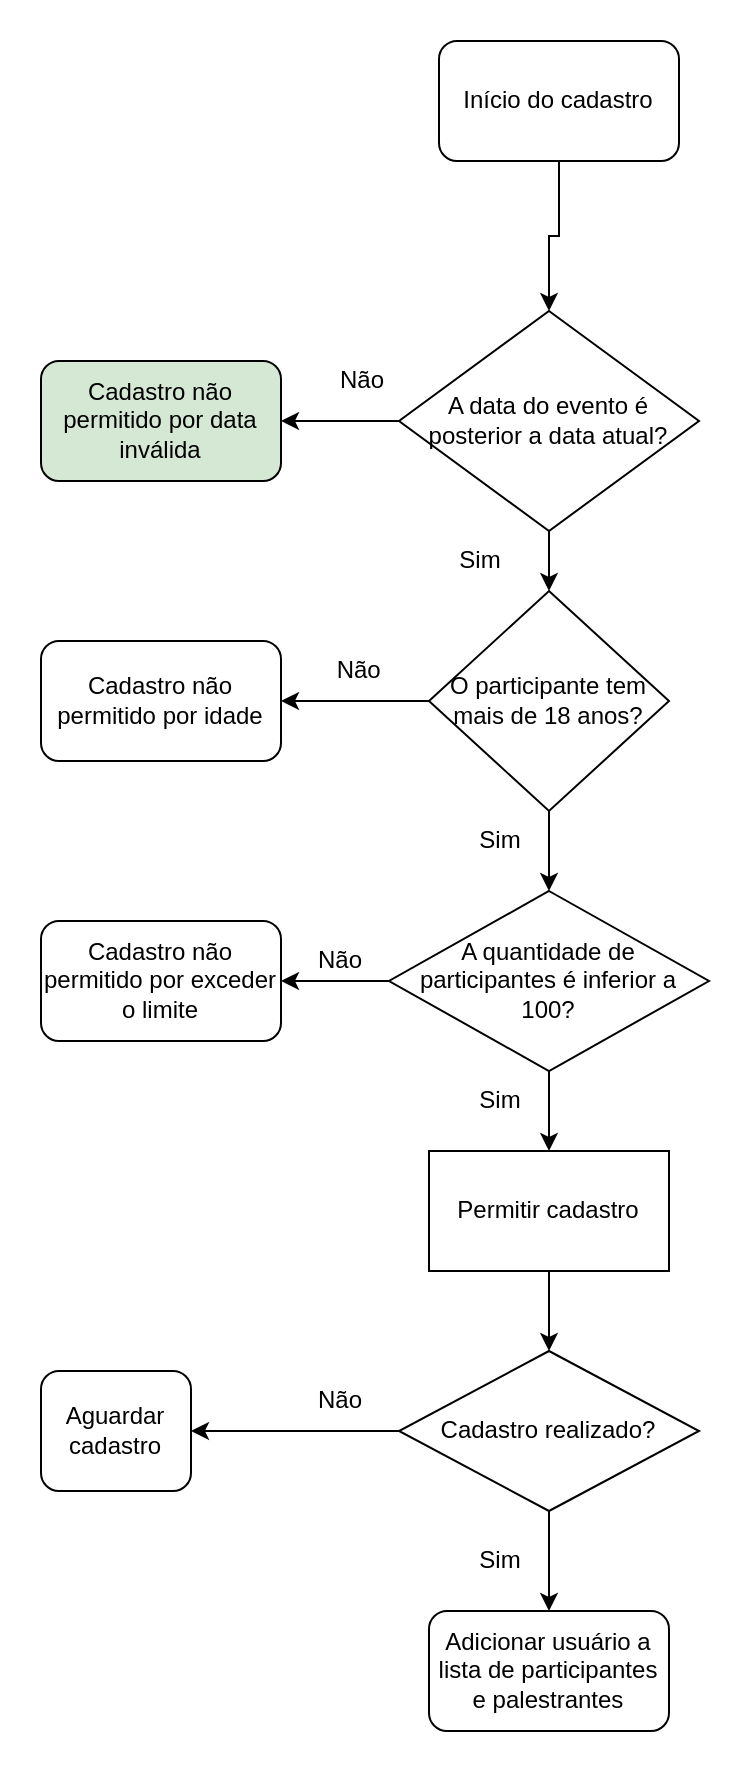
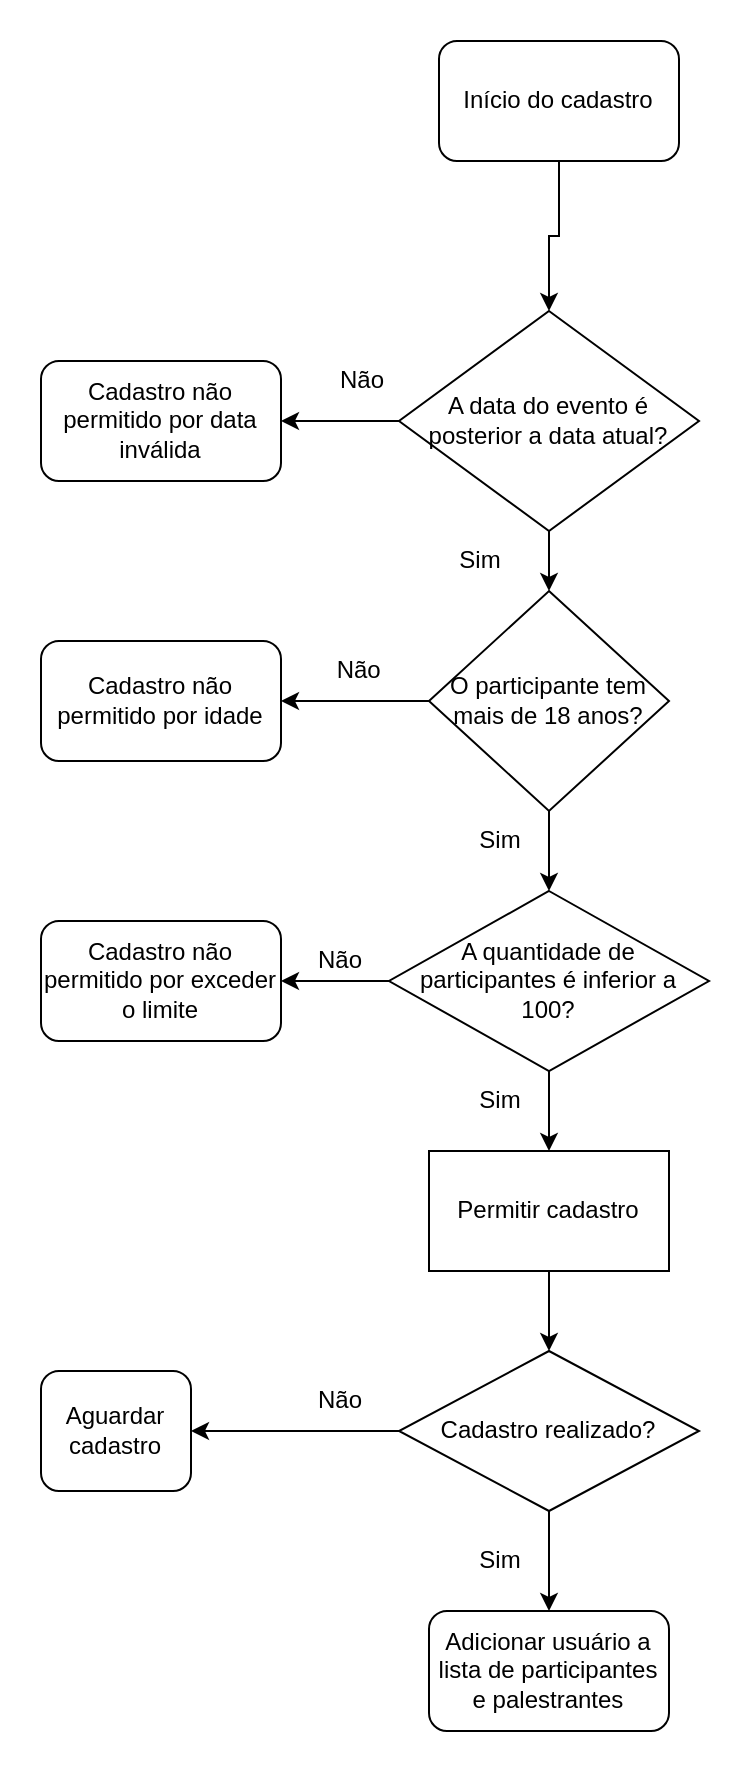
- <mxCell id="28" value="Cadastro não permitido por data inválida" style="rounded=1;whiteSpace=wrap;html=1;fillColor=#d5e8d4;" vertex="1" parent="1"><mxGeometry x="20" y="180" width="120" height="60" as="geometry" /></mxCell>
+ <mxCell id="28" value="Cadastro não permitido por data inválida" style="rounded=1;whiteSpace=wrap;html=1;" vertex="1" parent="1"><mxGeometry x="20" y="180" width="120" height="60" as="geometry" /></mxCell>
